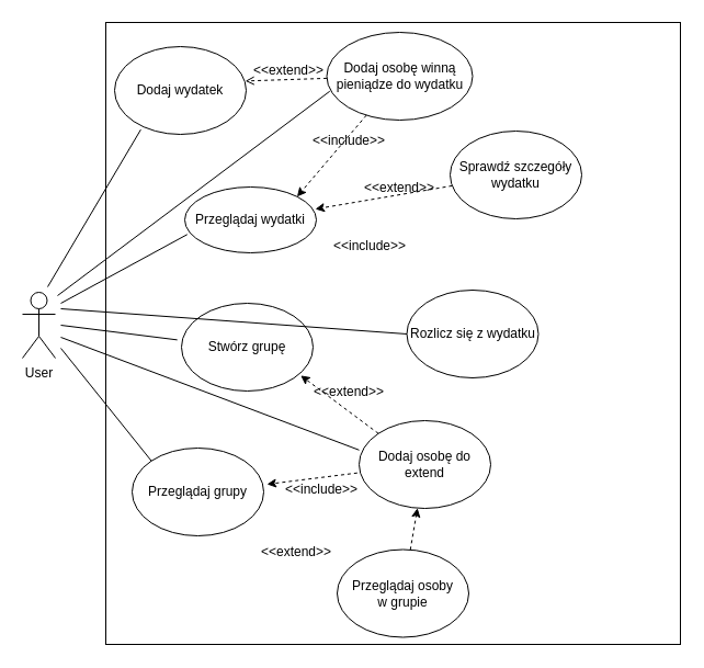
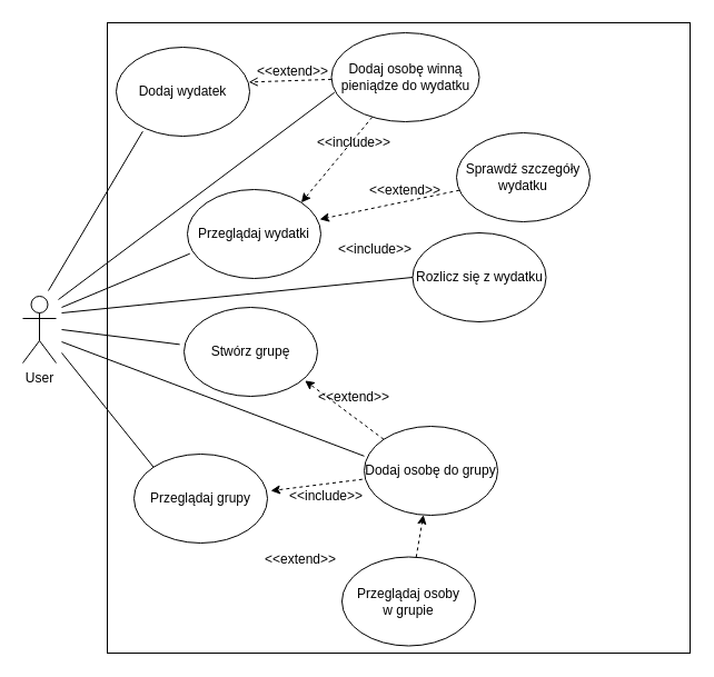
- <mxCell id="5" value="Przeglądaj wydatki" style="ellipse;whiteSpace=wrap;html=1;" vertex="1" parent="1"><mxGeometry x="168" y="170" width="120" height="60" as="geometry" /></mxCell>
+ <mxCell id="5" value="Przeglądaj wydatki" style="ellipse;whiteSpace=wrap;html=1;" vertex="1" parent="1"><mxGeometry x="168" y="170" width="120" height="80" as="geometry" /></mxCell>
- <mxCell id="27" value="Rozlicz się z wydatku" style="ellipse;whiteSpace=wrap;html=1;" vertex="1" parent="1"><mxGeometry x="370.5" y="264" width="120" height="80" as="geometry" /></mxCell>
+ <mxCell id="27" value="Rozlicz się z wydatku" style="ellipse;whiteSpace=wrap;html=1;" vertex="1" parent="1"><mxGeometry x="370.5" y="209" width="120" height="80" as="geometry" /></mxCell>
- <mxCell id="6" value="Dodaj osobę do extend" style="ellipse;whiteSpace=wrap;html=1;" vertex="1" parent="1"><mxGeometry x="327" y="383" width="120" height="80" as="geometry" /></mxCell>
+ <mxCell id="6" value="Dodaj osobę do grupy" style="ellipse;whiteSpace=wrap;html=1;" vertex="1" parent="1"><mxGeometry x="327" y="383" width="120" height="80" as="geometry" /></mxCell>
